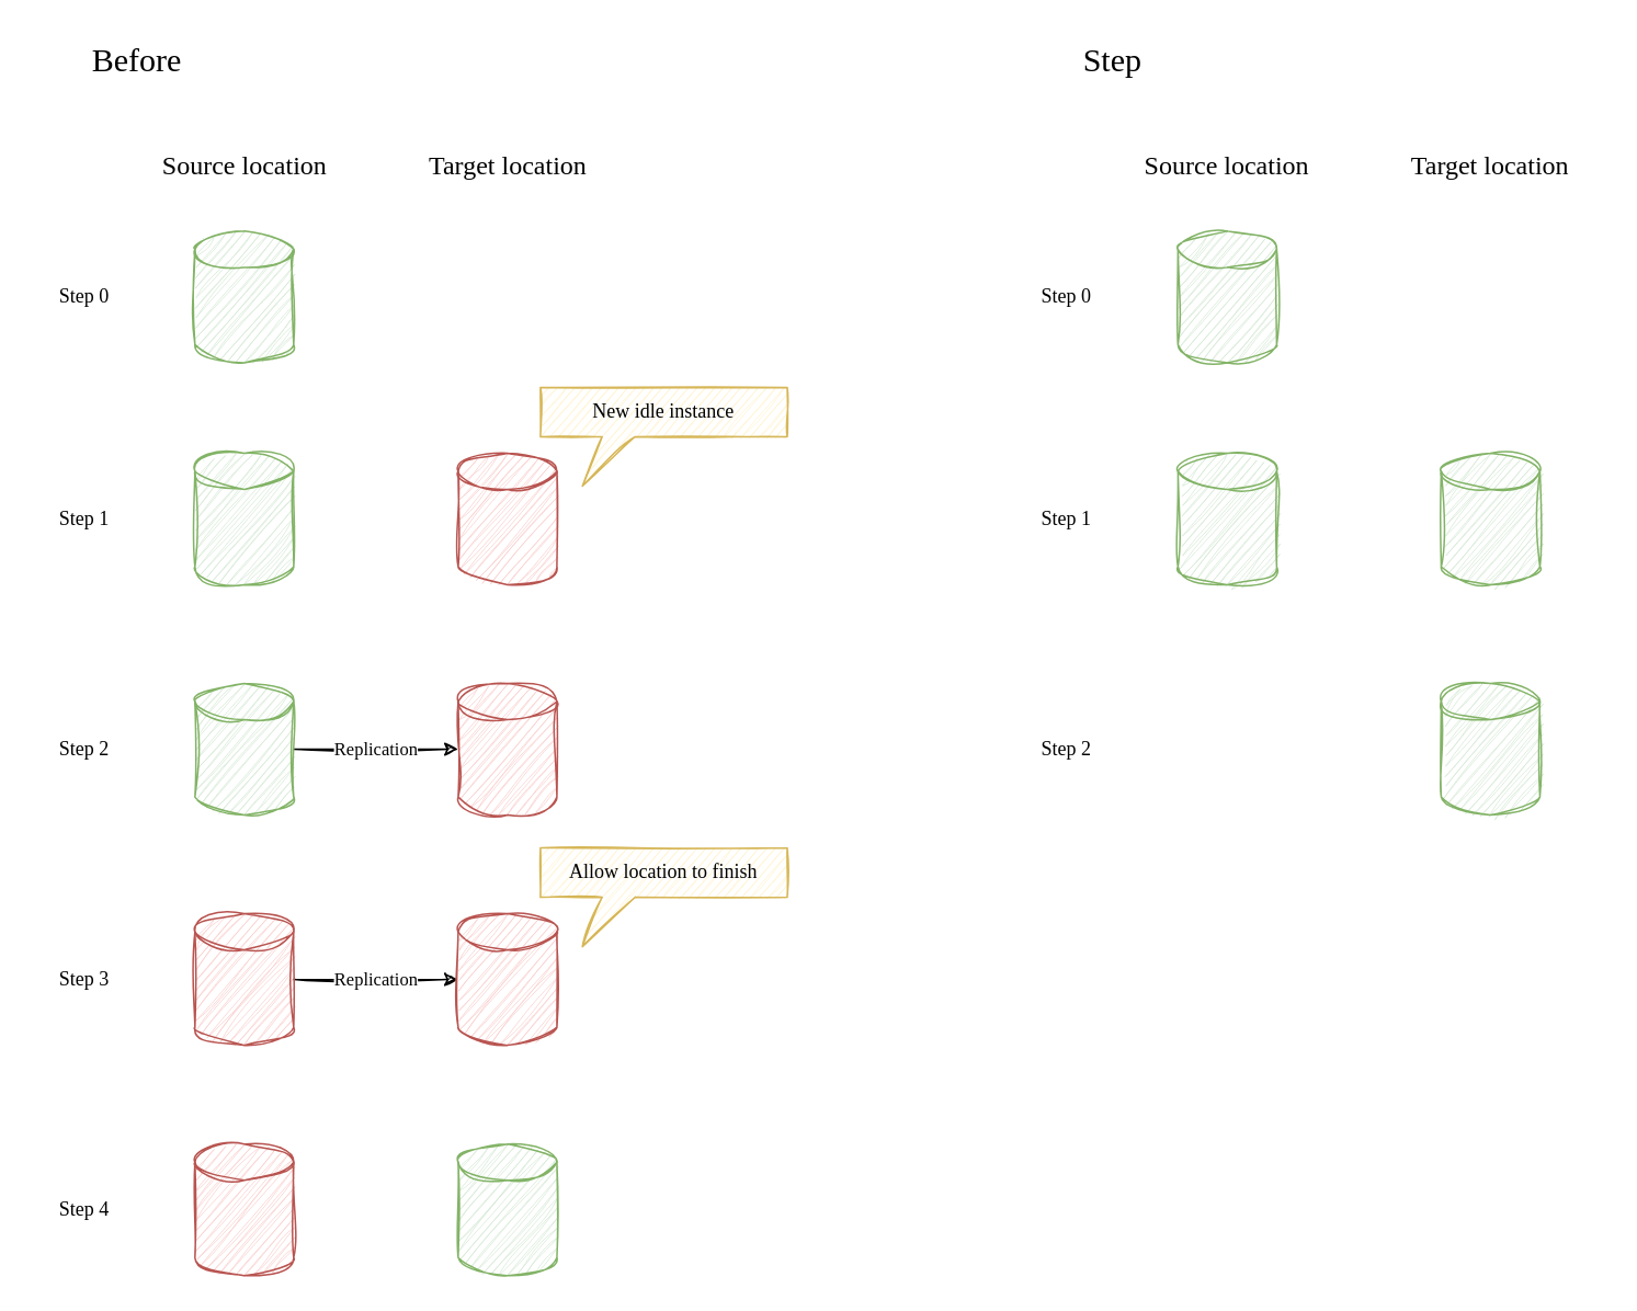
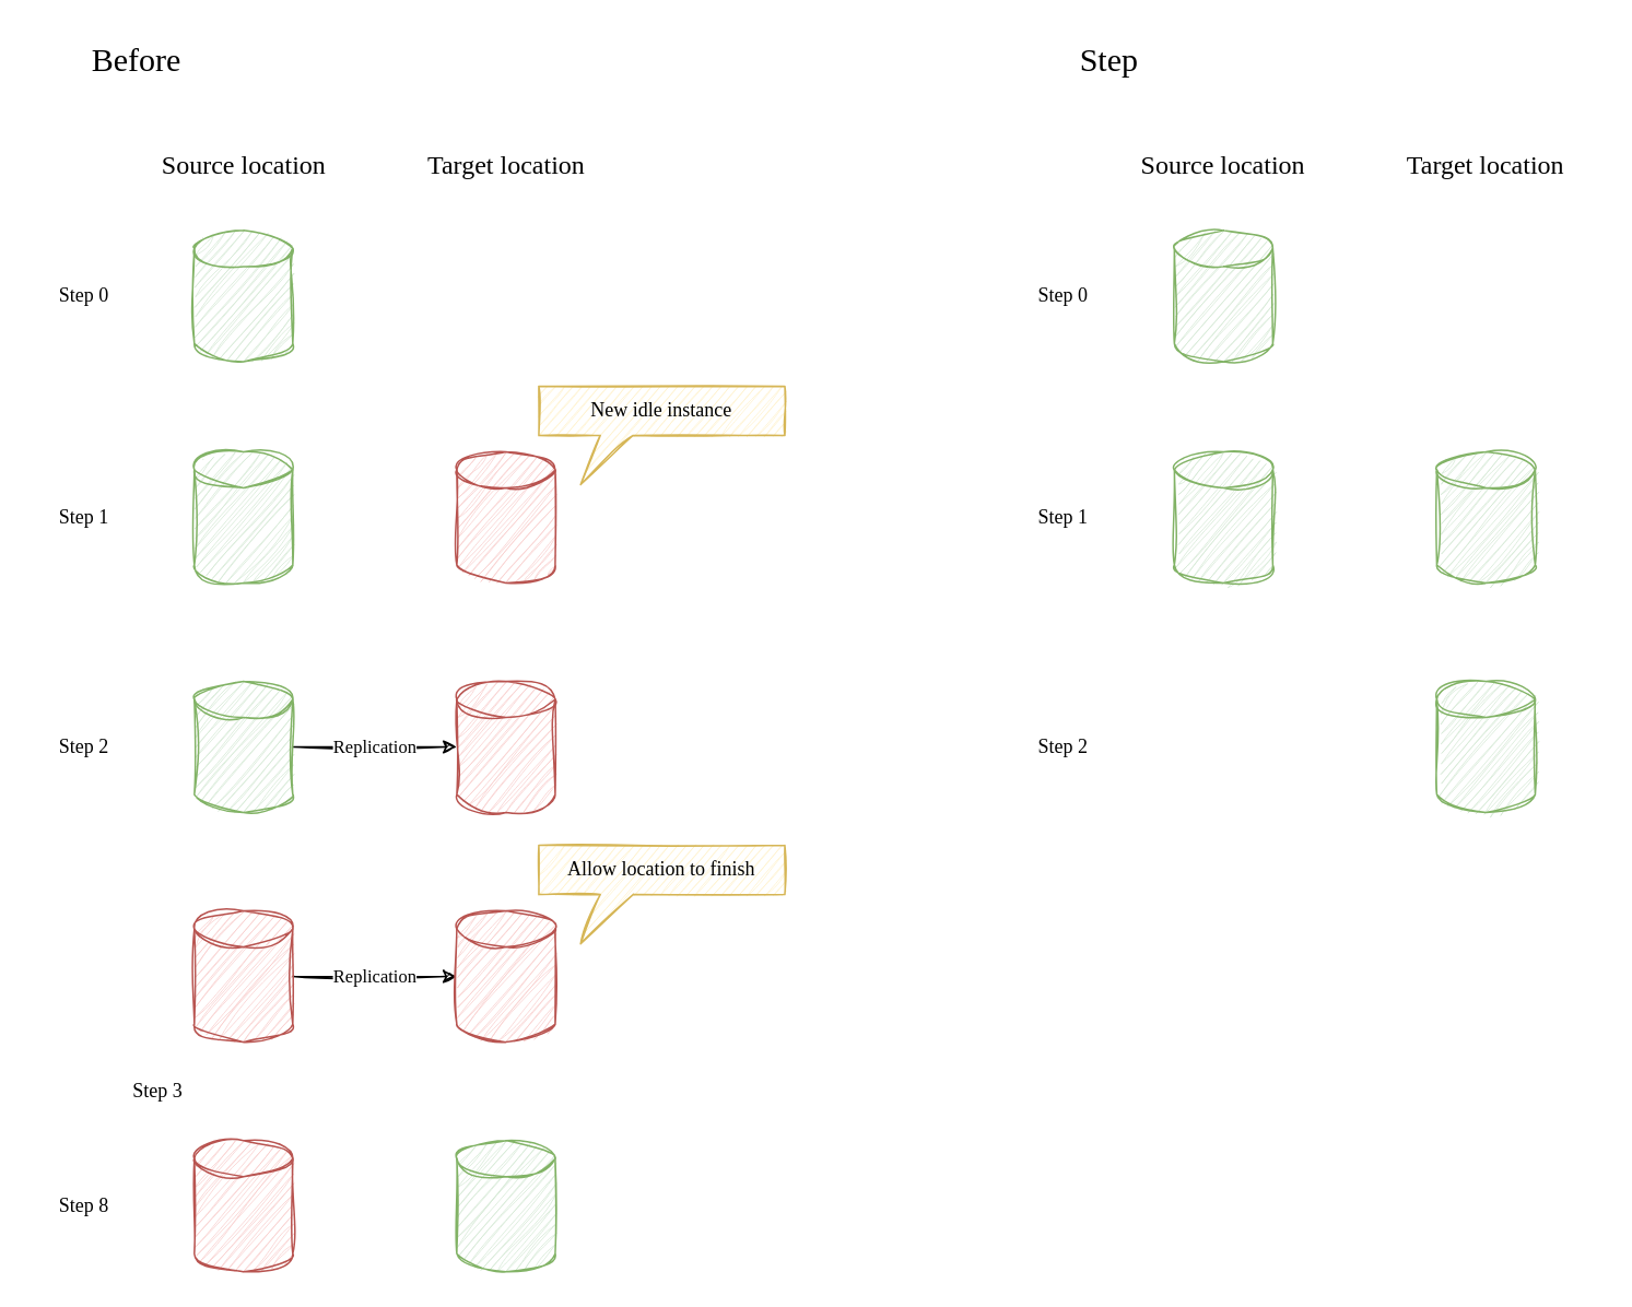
- <mxCell id="14" value="Step 3" style="text;html=1;strokeColor=none;fillColor=none;align=center;verticalAlign=middle;whiteSpace=wrap;rounded=0;sketch=1;fontFamily=Architects Daughter;fontSource=https%3A%2F%2Ffonts.googleapis.com%2Fcss%3Ffamily%3DArchitects%2BDaughter;" parent="1" vertex="1"><mxGeometry x="20.5" y="580" width="60" height="30" as="geometry" /></mxCell>
+ <mxCell id="14" value="Step 3" style="text;html=1;strokeColor=none;fillColor=none;align=center;verticalAlign=middle;whiteSpace=wrap;rounded=0;sketch=1;fontFamily=Architects Daughter;fontSource=https%3A%2F%2Ffonts.googleapis.com%2Fcss%3Ffamily%3DArchitects%2BDaughter;" parent="1" vertex="1"><mxGeometry x="65.5" y="650" width="60" height="30" as="geometry" /></mxCell>
- <mxCell id="17" value="Step 4" style="text;html=1;strokeColor=none;fillColor=none;align=center;verticalAlign=middle;whiteSpace=wrap;rounded=0;sketch=1;fontFamily=Architects Daughter;fontSource=https%3A%2F%2Ffonts.googleapis.com%2Fcss%3Ffamily%3DArchitects%2BDaughter;" parent="1" vertex="1"><mxGeometry x="20.5" y="720" width="60" height="30" as="geometry" /></mxCell>
+ <mxCell id="17" value="Step 8" style="text;html=1;strokeColor=none;fillColor=none;align=center;verticalAlign=middle;whiteSpace=wrap;rounded=0;sketch=1;fontFamily=Architects Daughter;fontSource=https%3A%2F%2Ffonts.googleapis.com%2Fcss%3Ffamily%3DArchitects%2BDaughter;" parent="1" vertex="1"><mxGeometry x="20.5" y="720" width="60" height="30" as="geometry" /></mxCell>
